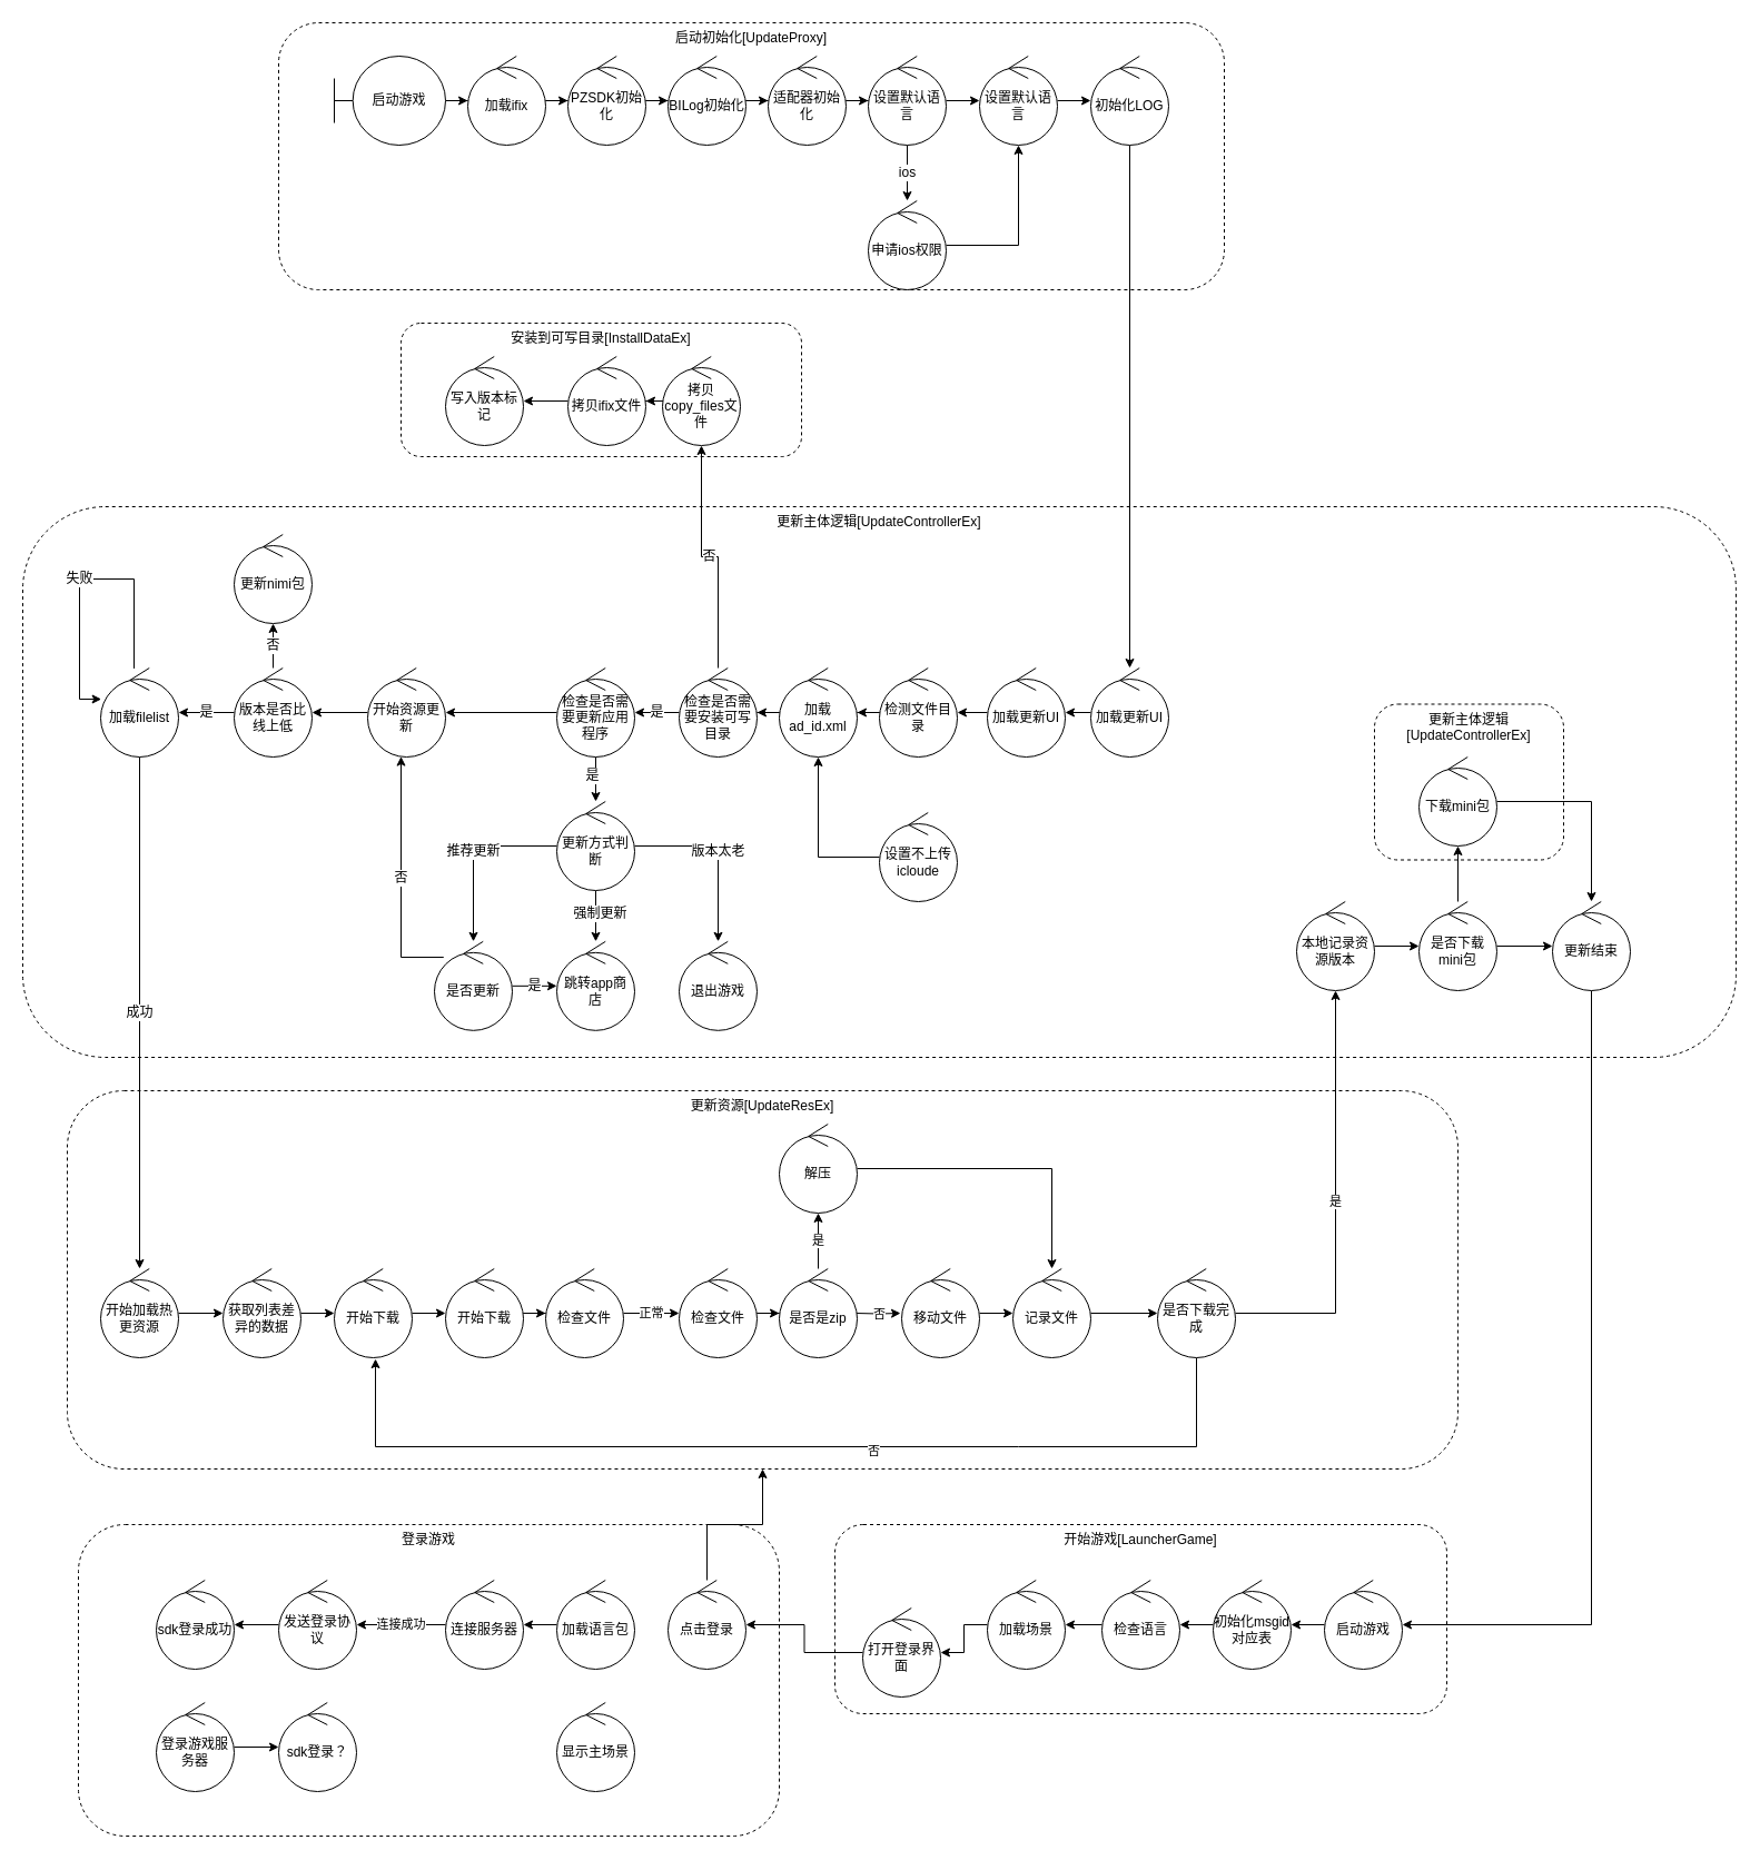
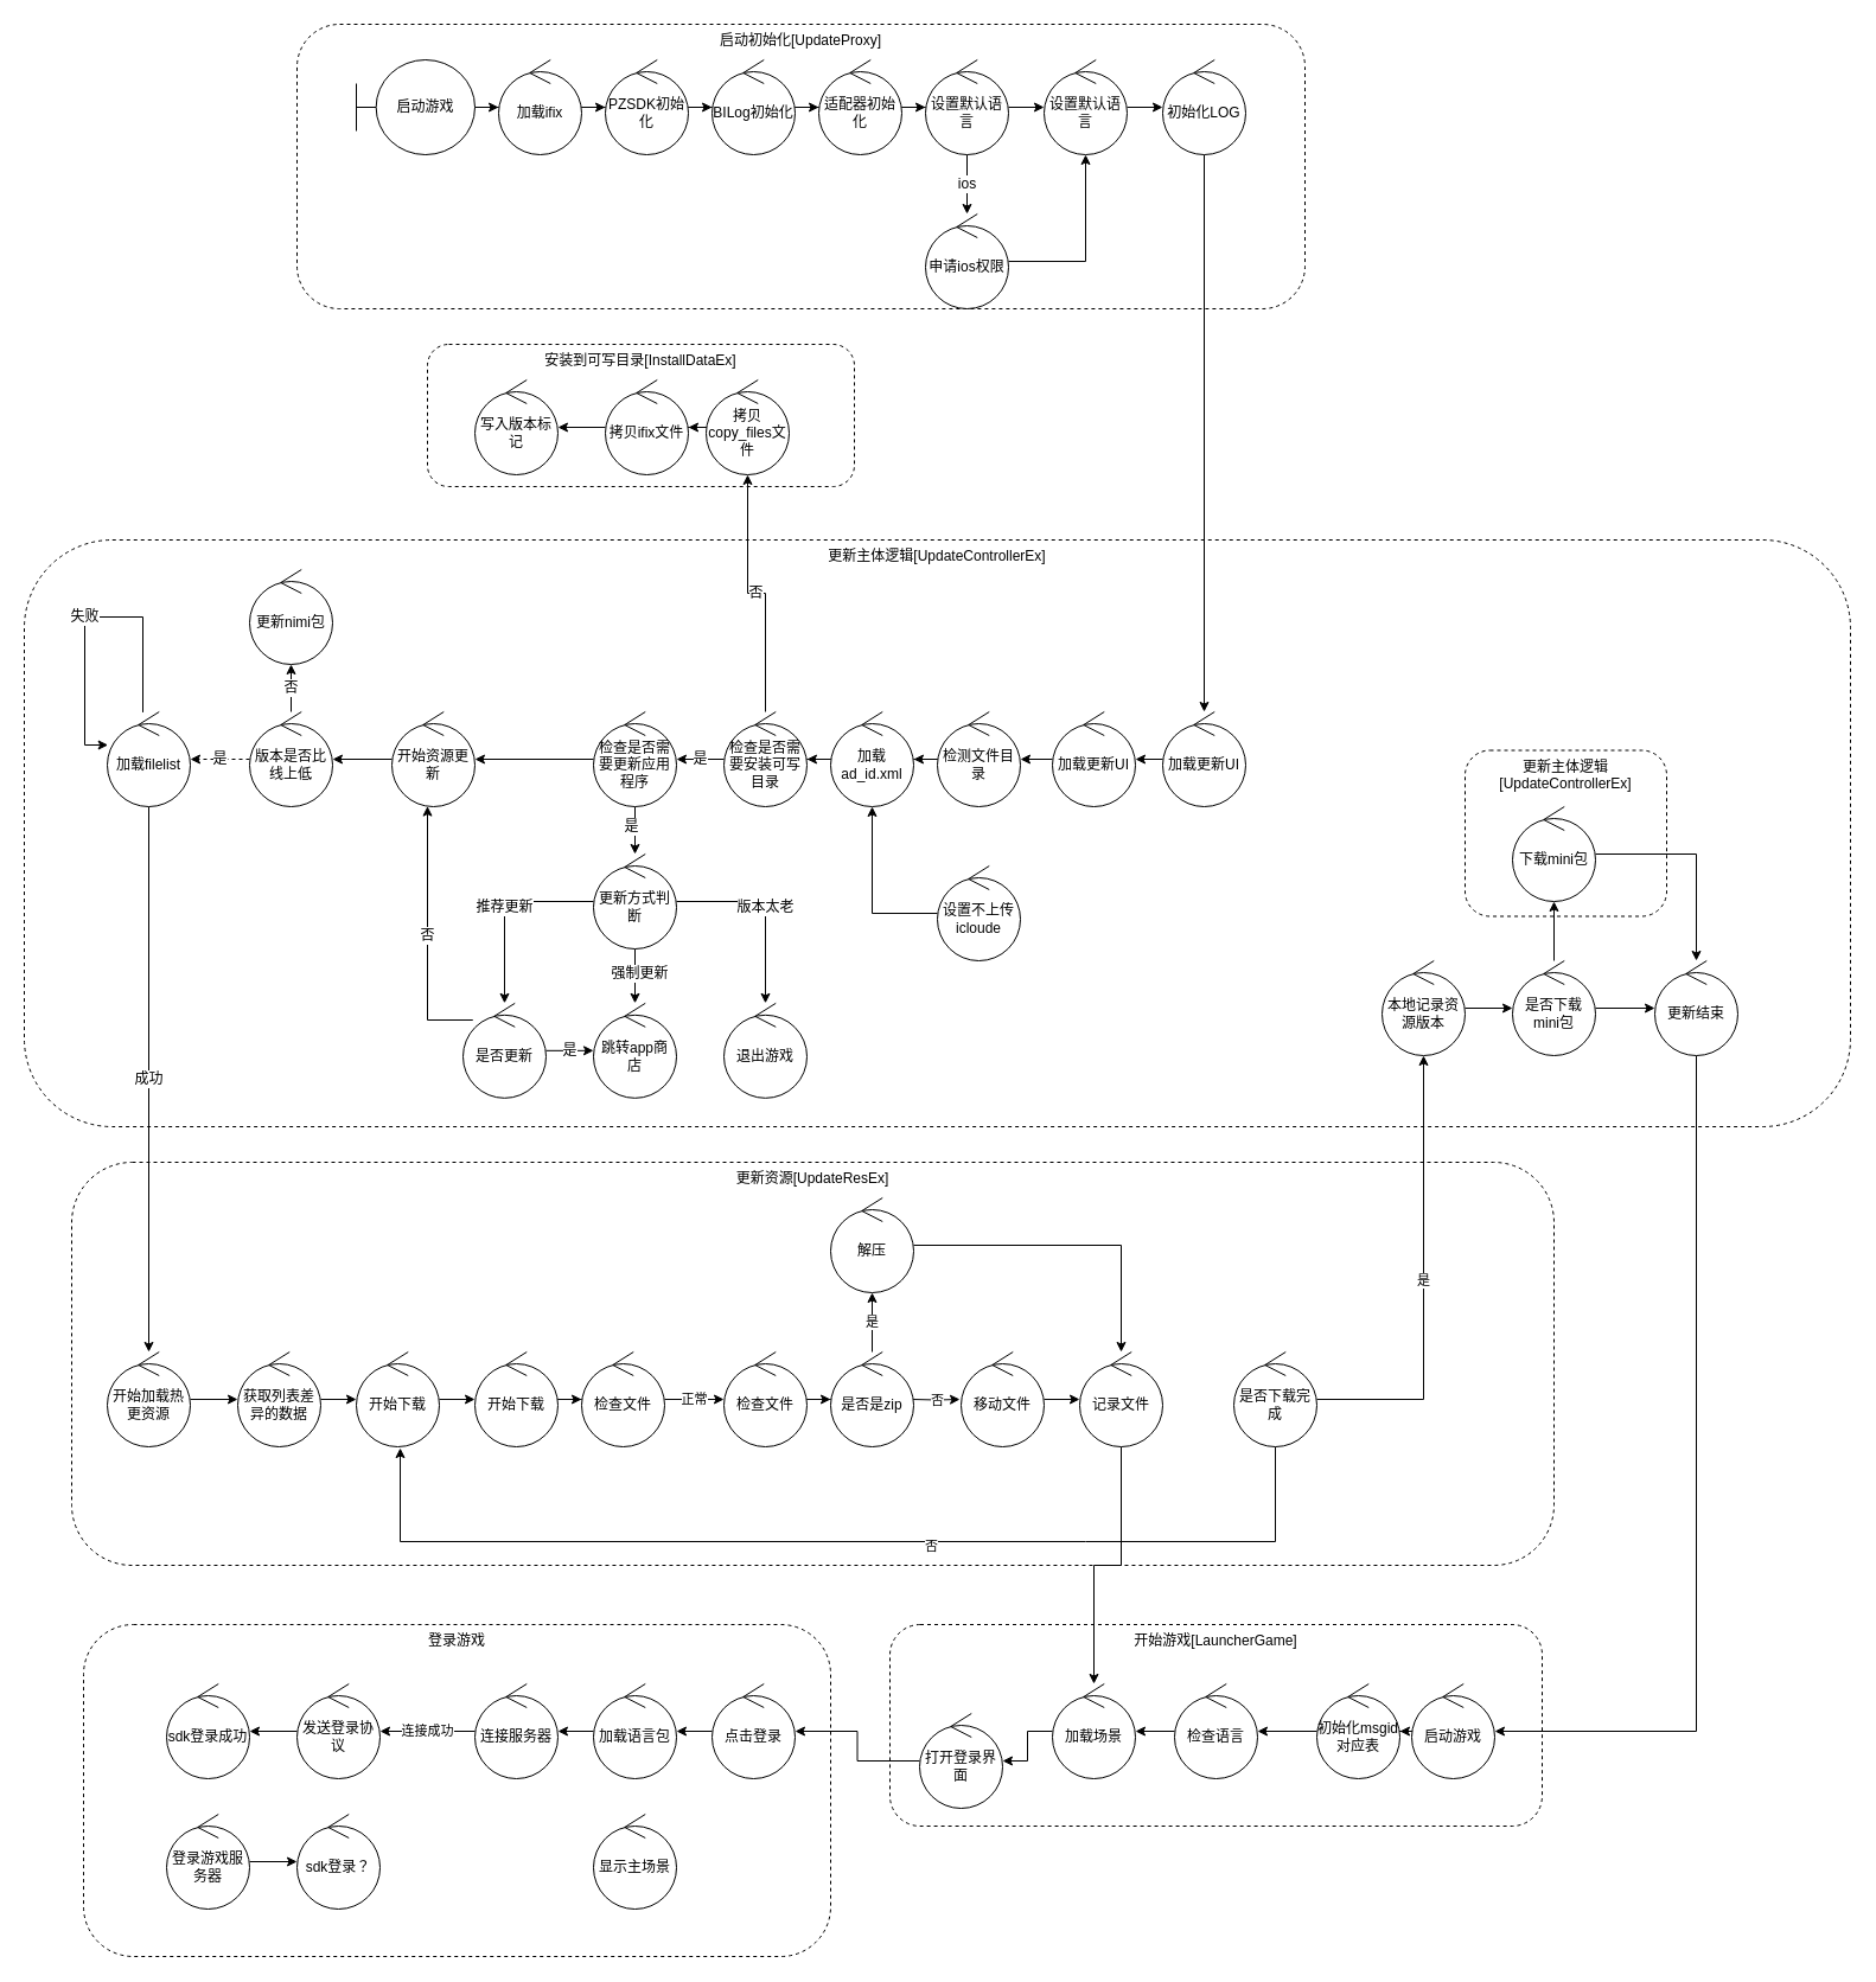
- <mxCell id="61" value="是" style="edgeStyle=orthogonalEdgeStyle;rounded=0;orthogonalLoop=1;jettySize=auto;html=1;fontSize=12;" parent="1" source="63" target="66" edge="1"><mxGeometry relative="1" as="geometry" /></mxCell>
+ <mxCell id="61" value="是" style="edgeStyle=orthogonalEdgeStyle;rounded=0;orthogonalLoop=1;jettySize=auto;html=1;fontSize=12;dashed=1;" parent="1" source="63" target="66" edge="1"><mxGeometry relative="1" as="geometry" /></mxCell>
- <mxCell id="93" style="edgeStyle=orthogonalEdgeStyle;rounded=0;orthogonalLoop=1;jettySize=auto;html=1;" parent="1" source="94" target="79" edge="1"><mxGeometry relative="1" as="geometry" /></mxCell>
+ <mxCell id="93" style="edgeStyle=orthogonalEdgeStyle;rounded=0;orthogonalLoop=1;jettySize=auto;html=1;" parent="1" source="94" target="109" edge="1"><mxGeometry relative="1" as="geometry" /></mxCell>
- <mxCell id="113" value="" style="edgeStyle=orthogonalEdgeStyle;rounded=0;orthogonalLoop=1;jettySize=auto;html=1;" parent="1" source="114" target="6" edge="1"><mxGeometry relative="1" as="geometry" /></mxCell>
+ <mxCell id="113" value="" style="edgeStyle=orthogonalEdgeStyle;rounded=0;orthogonalLoop=1;jettySize=auto;html=1;" parent="1" source="114" target="116" edge="1"><mxGeometry relative="1" as="geometry" /></mxCell>
- <mxCell id="105" value="初始化msgid对应表" style="ellipse;shape=umlControl;whiteSpace=wrap;html=1;" parent="1" vertex="1"><mxGeometry x="1090" y="1420" width="70" height="80" as="geometry" /></mxCell>
+ <mxCell id="105" value="初始化msgid对应表" style="ellipse;shape=umlControl;whiteSpace=wrap;html=1;" parent="1" vertex="1"><mxGeometry x="1110" y="1420" width="70" height="80" as="geometry" /></mxCell>
